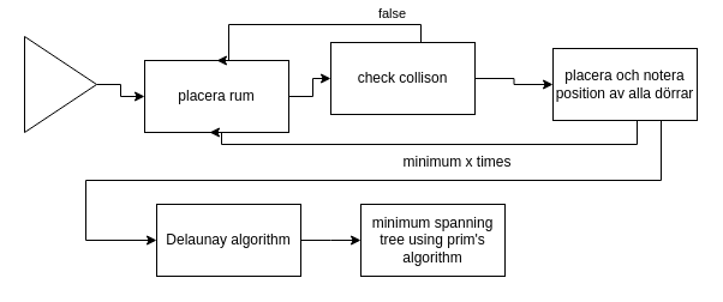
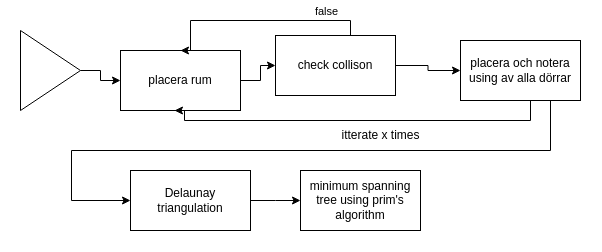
- <mxCell id="11" value="placera och notera position av alla dörrar" style="whiteSpace=wrap;html=1;rounded=0;" vertex="1" parent="1"><mxGeometry x="460" y="40" width="120" height="60" as="geometry" /></mxCell>
+ <mxCell id="11" value="placera och notera using av alla dörrar" style="whiteSpace=wrap;html=1;rounded=0;" vertex="1" parent="1"><mxGeometry x="460" y="40" width="120" height="60" as="geometry" /></mxCell>
- <mxCell id="13" value="&lt;div&gt;minimum x times&lt;/div&gt;" style="text;html=1;align=center;verticalAlign=middle;resizable=0;points=[];autosize=1;strokeColor=none;fillColor=none;" vertex="1" parent="1"><mxGeometry x="330" y="120" width="100" height="30" as="geometry" /></mxCell>
+ <mxCell id="13" value="&lt;div&gt;itterate x times&lt;/div&gt;" style="text;html=1;align=center;verticalAlign=middle;resizable=0;points=[];autosize=1;strokeColor=none;fillColor=none;" vertex="1" parent="1"><mxGeometry x="330" y="120" width="100" height="30" as="geometry" /></mxCell>
- <mxCell id="15" value="Delaunay algorithm" style="whiteSpace=wrap;html=1;" vertex="1" parent="1"><mxGeometry x="130" y="170" width="120" height="60" as="geometry" /></mxCell>
+ <mxCell id="15" value="Delaunay triangulation" style="whiteSpace=wrap;html=1;" vertex="1" parent="1"><mxGeometry x="130" y="170" width="120" height="60" as="geometry" /></mxCell>
